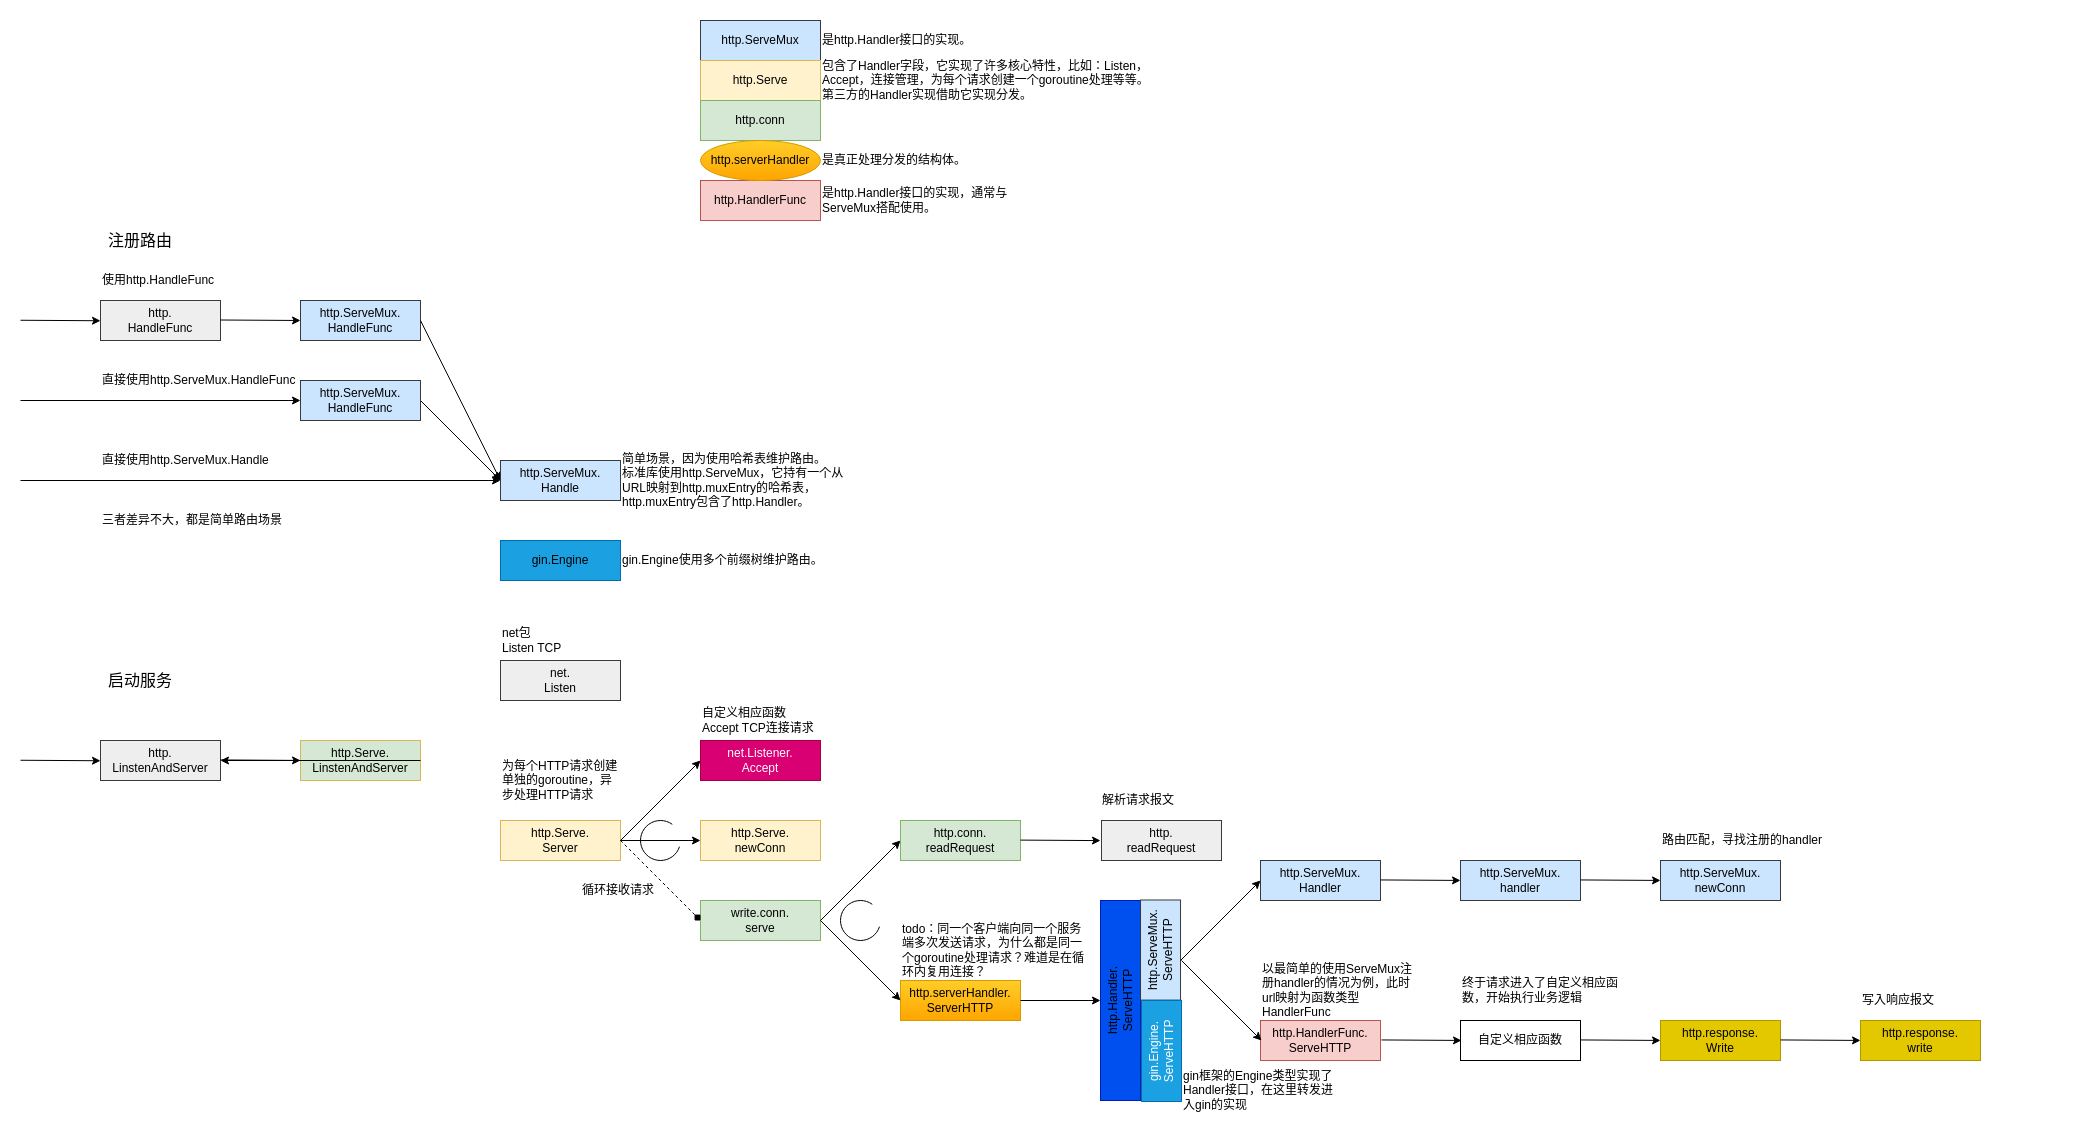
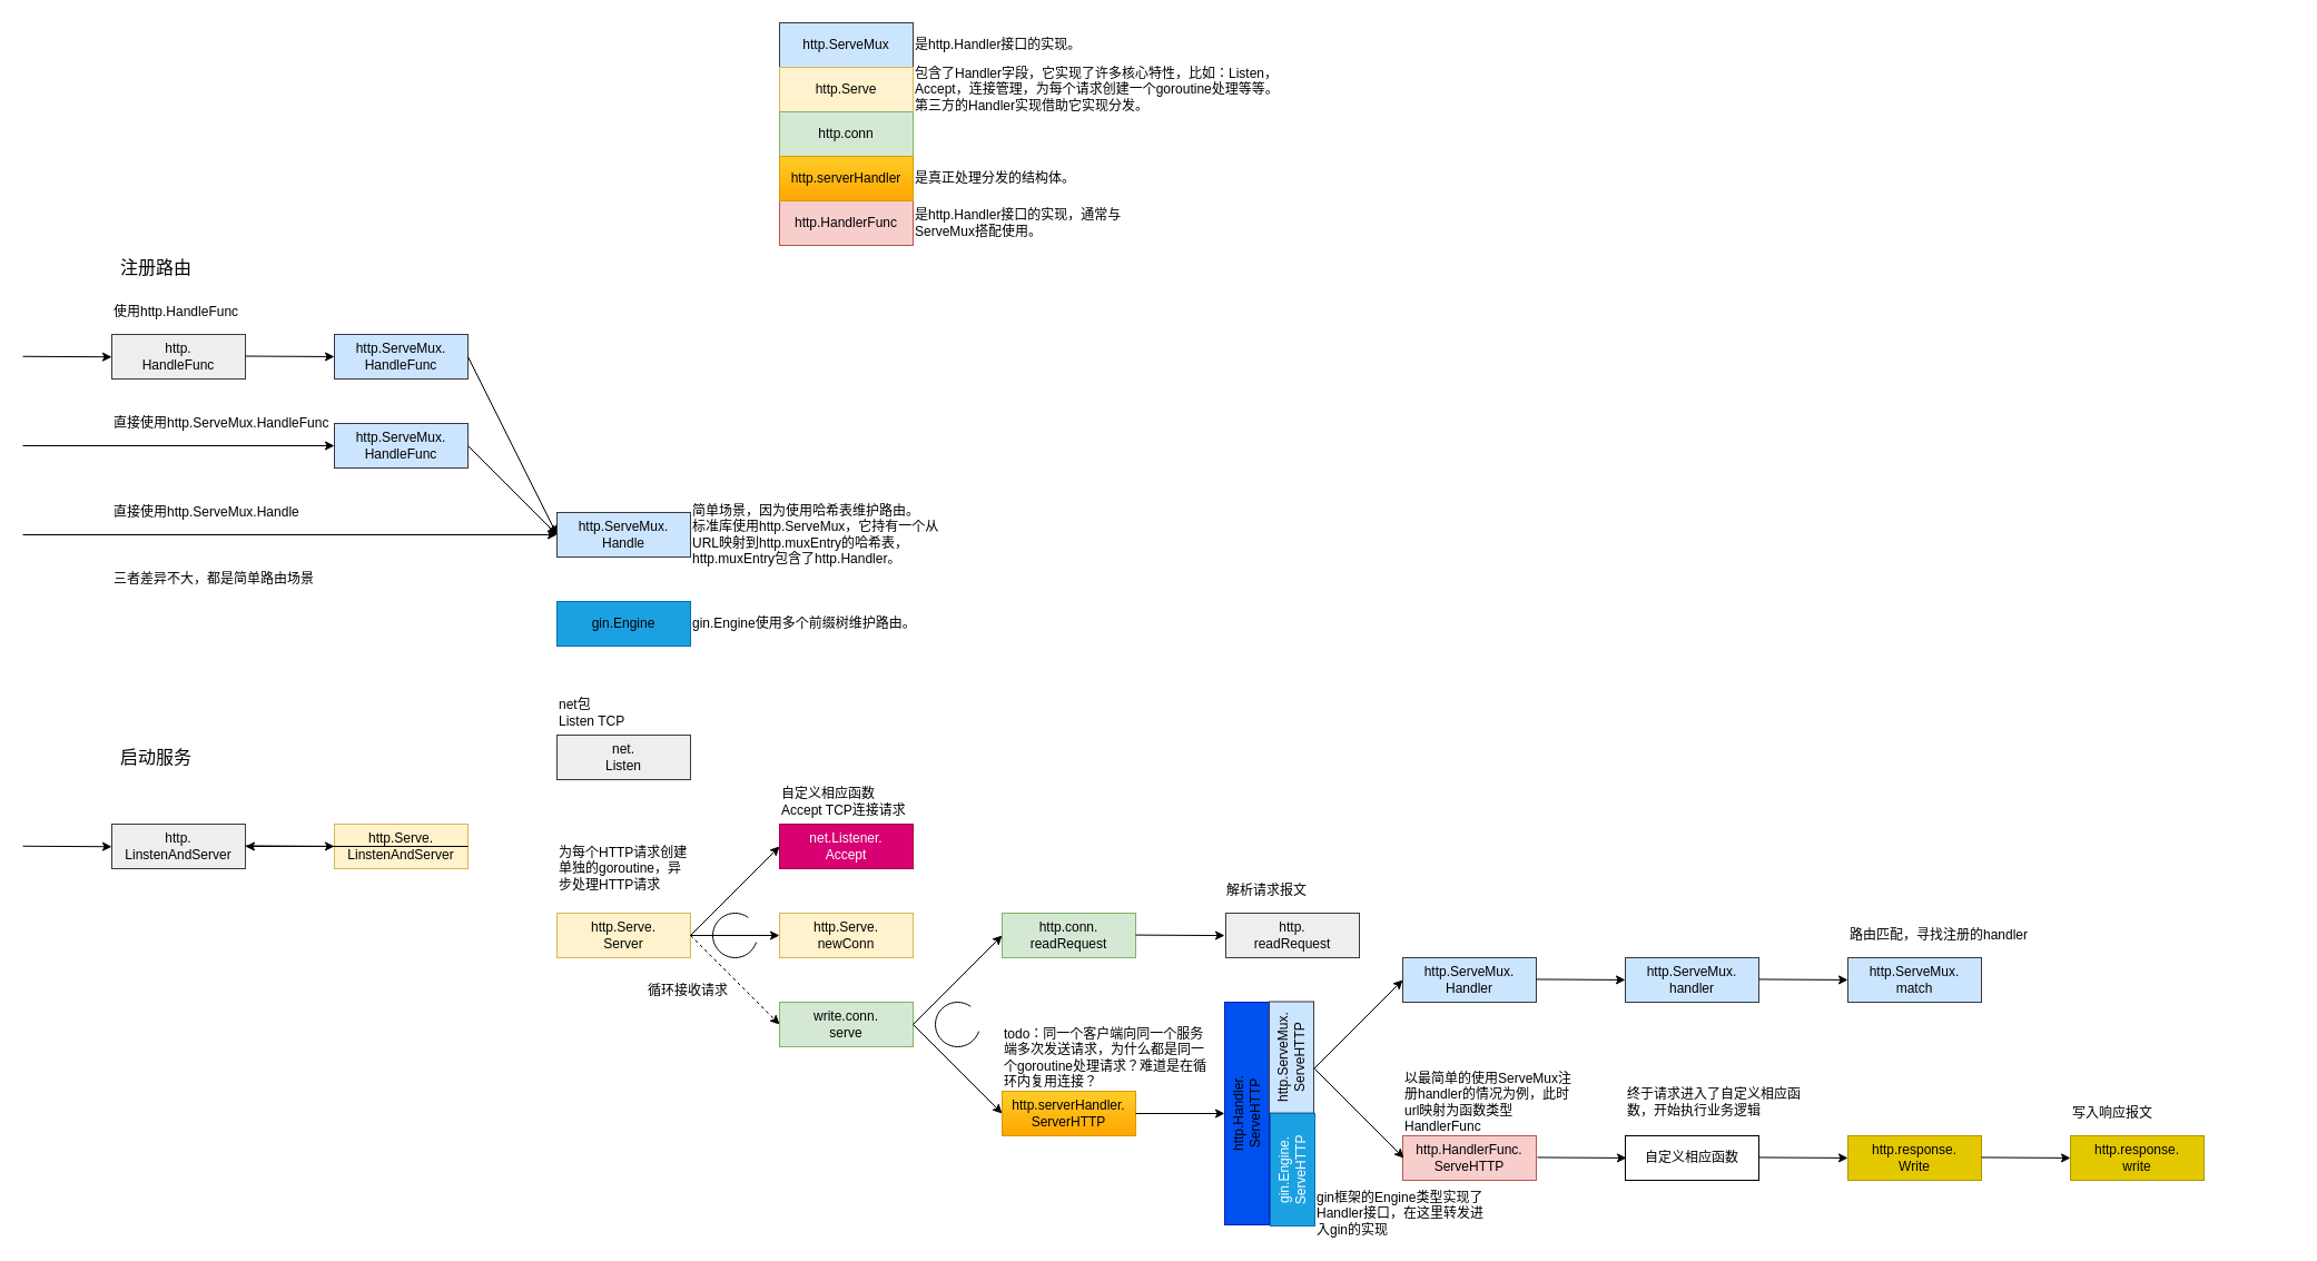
- <mxCell id="17" value="http.serverHandler" style="ellipse;whiteSpace=wrap;html=1;fillColor=#ffcd28;strokeColor=#d79b00;gradientColor=#ffa500;" vertex="1" parent="1"><mxGeometry x="700" y="140" width="120" height="40" as="geometry" /></mxCell>
+ <mxCell id="17" value="http.serverHandler" style="rounded=0;whiteSpace=wrap;html=1;fillColor=#ffcd28;strokeColor=#d79b00;gradientColor=#ffa500;" vertex="1" parent="1"><mxGeometry x="700" y="140" width="120" height="40" as="geometry" /></mxCell>
- <mxCell id="32" value="http.Serve.&lt;div&gt;LinstenAndServer&lt;/div&gt;" style="rounded=0;whiteSpace=wrap;html=1;fillColor=#d5e8d4;strokeColor=#d6b656;" vertex="1" parent="1"><mxGeometry x="300" y="740" width="120" height="40" as="geometry" /></mxCell>
+ <mxCell id="32" value="http.Serve.&lt;div&gt;LinstenAndServer&lt;/div&gt;" style="rounded=0;whiteSpace=wrap;html=1;fillColor=#fff2cc;strokeColor=#d6b656;" vertex="1" parent="1"><mxGeometry x="300" y="740" width="120" height="40" as="geometry" /></mxCell>
- <mxCell id="58" value="http.ServeMux.&lt;br&gt;newConn" style="rounded=0;whiteSpace=wrap;html=1;fillColor=#cce5ff;strokeColor=#36393d;" vertex="1" parent="1"><mxGeometry x="1660" y="860" width="120" height="40" as="geometry" /></mxCell>
+ <mxCell id="58" value="http.ServeMux.&lt;br&gt;match" style="rounded=0;whiteSpace=wrap;html=1;fillColor=#cce5ff;strokeColor=#36393d;" vertex="1" parent="1"><mxGeometry x="1660" y="860" width="120" height="40" as="geometry" /></mxCell>
- <mxCell id="41" value="" style="endArrow=diamond;html=1;rounded=0;entryX=0;entryY=0.5;entryDx=0;entryDy=0;exitX=1;exitY=0.5;exitDx=0;exitDy=0;dashed=1;" edge="1" parent="1" source="34" target="37"><mxGeometry relative="1" as="geometry"><mxPoint x="630" y="850" as="sourcePoint" /><mxPoint x="710" y="850" as="targetPoint" /></mxGeometry></mxCell>
+ <mxCell id="41" value="" style="endArrow=classic;html=1;rounded=0;entryX=0;entryY=0.5;entryDx=0;entryDy=0;exitX=1;exitY=0.5;exitDx=0;exitDy=0;dashed=1;" edge="1" parent="1" source="34" target="37"><mxGeometry relative="1" as="geometry"><mxPoint x="630" y="850" as="sourcePoint" /><mxPoint x="710" y="850" as="targetPoint" /></mxGeometry></mxCell>
